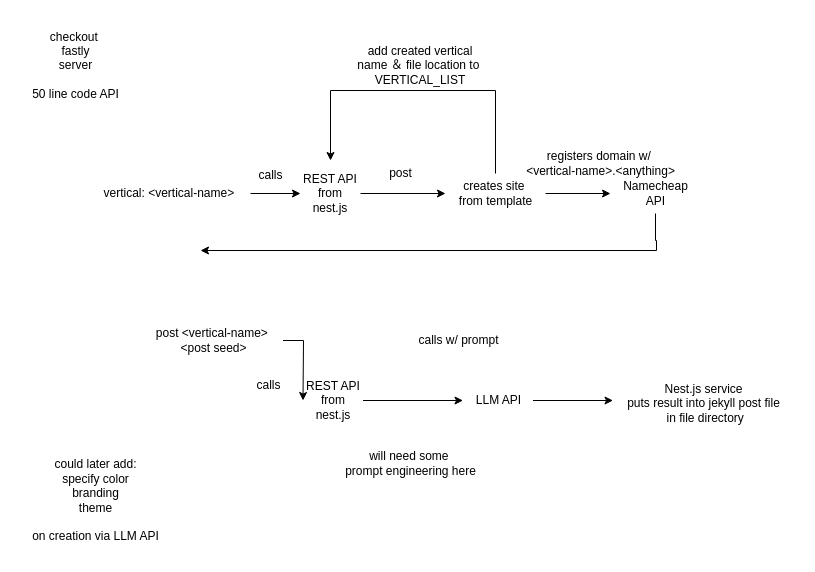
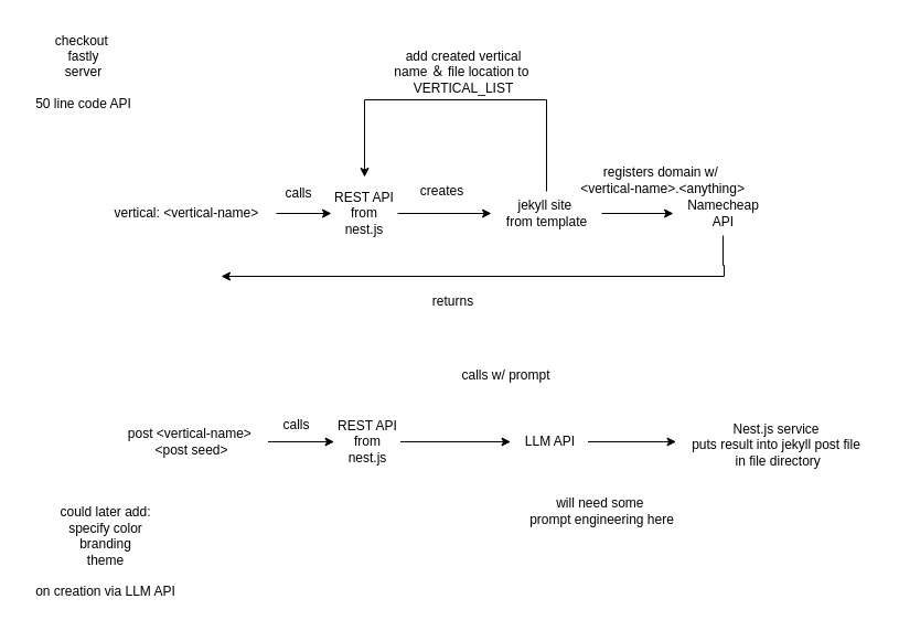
- <mxCell id="17" value="post" style="text;html=1;align=center;verticalAlign=middle;resizable=0;points=[];autosize=1;strokeColor=none;fillColor=none;" vertex="1" parent="1"><mxGeometry x="370" y="158" width="60" height="30" as="geometry" /></mxCell>
+ <mxCell id="17" value="creates" style="text;html=1;align=center;verticalAlign=middle;resizable=0;points=[];autosize=1;strokeColor=none;fillColor=none;" vertex="1" parent="1"><mxGeometry x="370" y="158" width="60" height="30" as="geometry" /></mxCell>
- <mxCell id="8" value="&lt;div&gt;creates site&amp;nbsp;&lt;/div&gt;&lt;div&gt;from template&lt;/div&gt;" style="text;html=1;align=center;verticalAlign=middle;resizable=0;points=[];autosize=1;strokeColor=none;fillColor=none;" vertex="1" parent="1"><mxGeometry x="445" y="173" width="100" height="40" as="geometry" /></mxCell>
+ <mxCell id="8" value="&lt;div&gt;jekyll site&amp;nbsp;&lt;/div&gt;&lt;div&gt;from template&lt;/div&gt;" style="text;html=1;align=center;verticalAlign=middle;resizable=0;points=[];autosize=1;strokeColor=none;fillColor=none;" vertex="1" parent="1"><mxGeometry x="445" y="173" width="100" height="40" as="geometry" /></mxCell>
+ <mxCell id="25" value="returns" style="text;html=1;align=center;verticalAlign=middle;resizable=0;points=[];autosize=1;strokeColor=none;fillColor=none;" vertex="1" parent="1"><mxGeometry x="380" y="258" width="60" height="30" as="geometry" /></mxCell>
- <mxCell id="10" value="post &amp;lt;vertical-name&amp;gt;&amp;nbsp;&lt;div&gt;&amp;lt;post seed&amp;gt;&lt;/div&gt;" style="text;html=1;align=center;verticalAlign=middle;resizable=0;points=[];autosize=1;strokeColor=none;fillColor=none;" vertex="1" parent="1"><mxGeometry x="142.5" y="320" width="140" height="40" as="geometry" /></mxCell>
+ <mxCell id="10" value="post &amp;lt;vertical-name&amp;gt;&amp;nbsp;&lt;div&gt;&amp;lt;post seed&amp;gt;&lt;/div&gt;" style="text;html=1;align=center;verticalAlign=middle;resizable=0;points=[];autosize=1;strokeColor=none;fillColor=none;" vertex="1" parent="1"><mxGeometry x="102.5" y="380" width="140" height="40" as="geometry" /></mxCell>
- <mxCell id="27" value="will need some&amp;nbsp;&lt;div&gt;prompt engineering here&lt;/div&gt;" style="text;html=1;align=center;verticalAlign=middle;resizable=0;points=[];autosize=1;strokeColor=none;fillColor=none;" vertex="1" parent="1"><mxGeometry x="335" y="443" width="150" height="40" as="geometry" /></mxCell>
+ <mxCell id="27" value="will need some&amp;nbsp;&lt;div&gt;prompt engineering here&lt;/div&gt;" style="text;html=1;align=center;verticalAlign=middle;resizable=0;points=[];autosize=1;strokeColor=none;fillColor=none;" vertex="1" parent="1"><mxGeometry x="470" y="443" width="150" height="40" as="geometry" /></mxCell>
